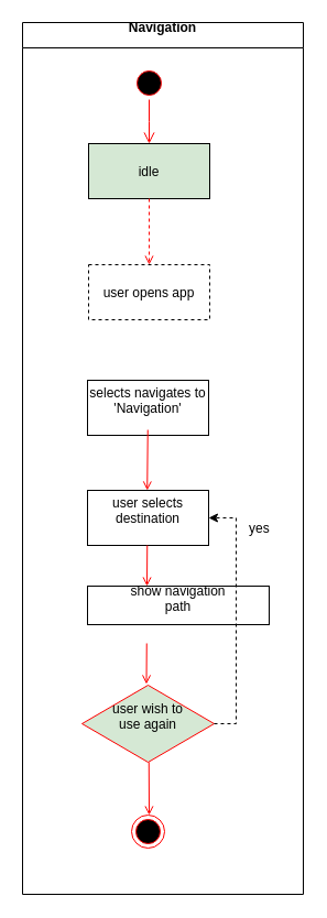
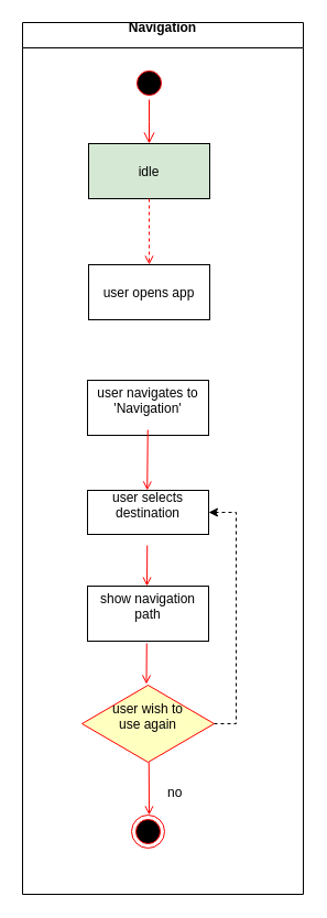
- <mxCell id="6" value="user opens app" style="dashed=1;" parent="2" vertex="1"><mxGeometry x="60" y="220" width="110" height="50" as="geometry" /></mxCell>
+ <mxCell id="6" value="user opens app" style="" parent="2" vertex="1"><mxGeometry x="60" y="220" width="110" height="50" as="geometry" /></mxCell>
- <mxCell id="8" value="selects navigates to&#10;'Navigation'&#10;" style="" parent="2" vertex="1"><mxGeometry x="59" y="325" width="110" height="50" as="geometry" /></mxCell>
+ <mxCell id="8" value="user navigates to&#10;'Navigation'&#10;" style="" parent="2" vertex="1"><mxGeometry x="59" y="325" width="110" height="50" as="geometry" /></mxCell>
- <mxCell id="10" value="user selects &#10;destination&#10;" style="" parent="2" vertex="1"><mxGeometry x="59" y="425" width="110" height="50" as="geometry" /></mxCell>
+ <mxCell id="10" value="user selects &#10;destination&#10;" style="" parent="2" vertex="1"><mxGeometry x="59" y="425" width="110" height="40" as="geometry" /></mxCell>
- <mxCell id="19" value="yes" style="text;html=1;resizable=0;points=[];autosize=1;align=left;verticalAlign=top;spacingTop=-4;" parent="1" vertex="1"><mxGeometry x="224" y="470" width="30" height="20" as="geometry" /></mxCell>
- <mxCell id="12" value="show navigation&#10;path&#10;" style="" parent="2" vertex="1"><mxGeometry x="59" y="512" width="165" height="35" as="geometry" /></mxCell>
+ <mxCell id="12" value="show navigation&#10;path&#10;" style="" parent="2" vertex="1"><mxGeometry x="59" y="512" width="110" height="50" as="geometry" /></mxCell>
- <mxCell id="16" value="user wish to&#10;use again&#10;" style="rhombus;fillColor=#d5e8d4;strokeColor=#ff0000;" parent="2" vertex="1"><mxGeometry x="54" y="602" width="120" height="70" as="geometry" /></mxCell>
+ <mxCell id="16" value="user wish to&#10;use again&#10;" style="rhombus;fillColor=#ffffc0;strokeColor=#ff0000;" parent="2" vertex="1"><mxGeometry x="54" y="602" width="120" height="70" as="geometry" /></mxCell>
+ <mxCell id="14" value="no" style="text;html=1;resizable=0;points=[];autosize=1;align=left;verticalAlign=top;spacingTop=-4;" parent="2" vertex="1"><mxGeometry x="130" y="690" width="30" height="20" as="geometry" /></mxCell>
